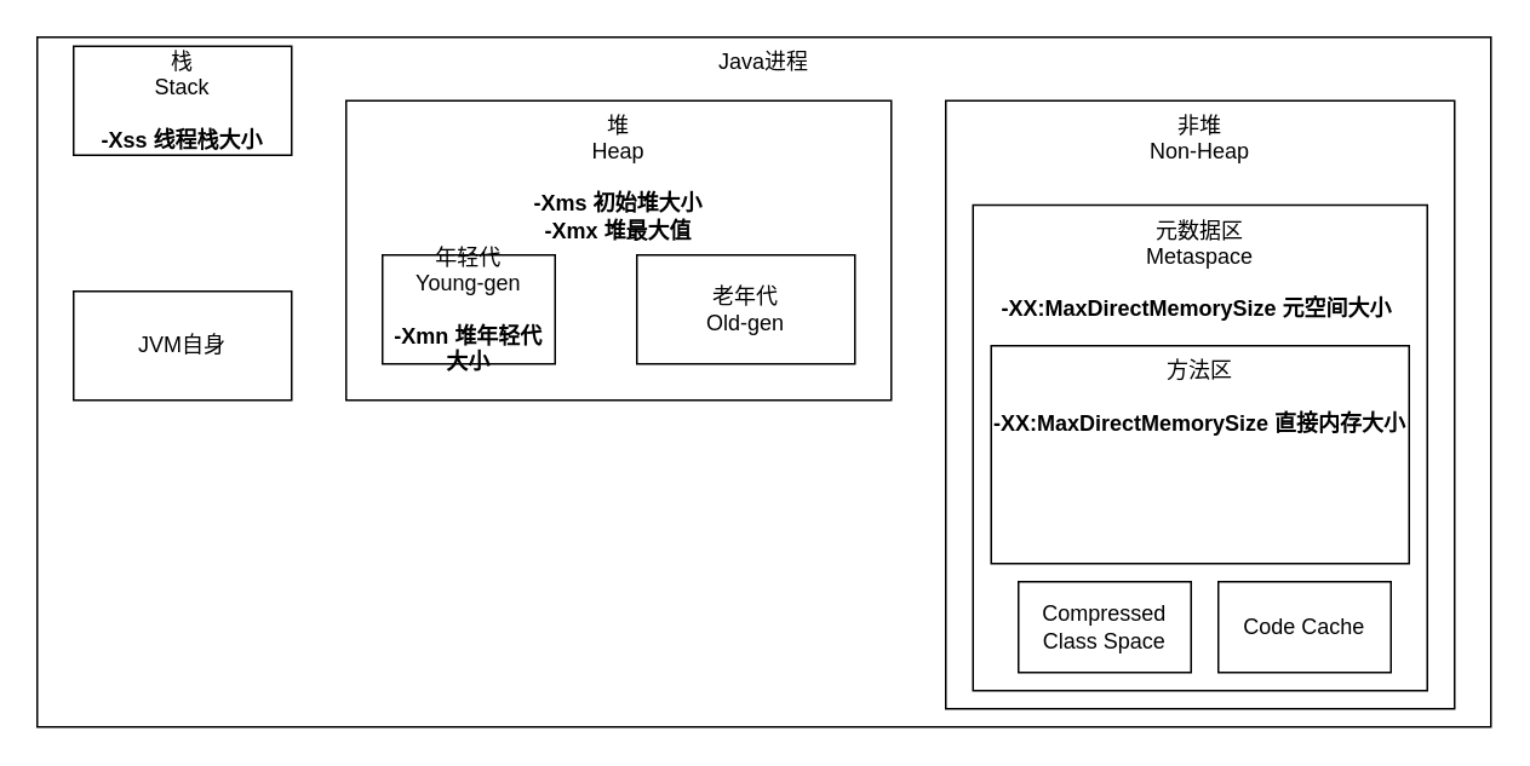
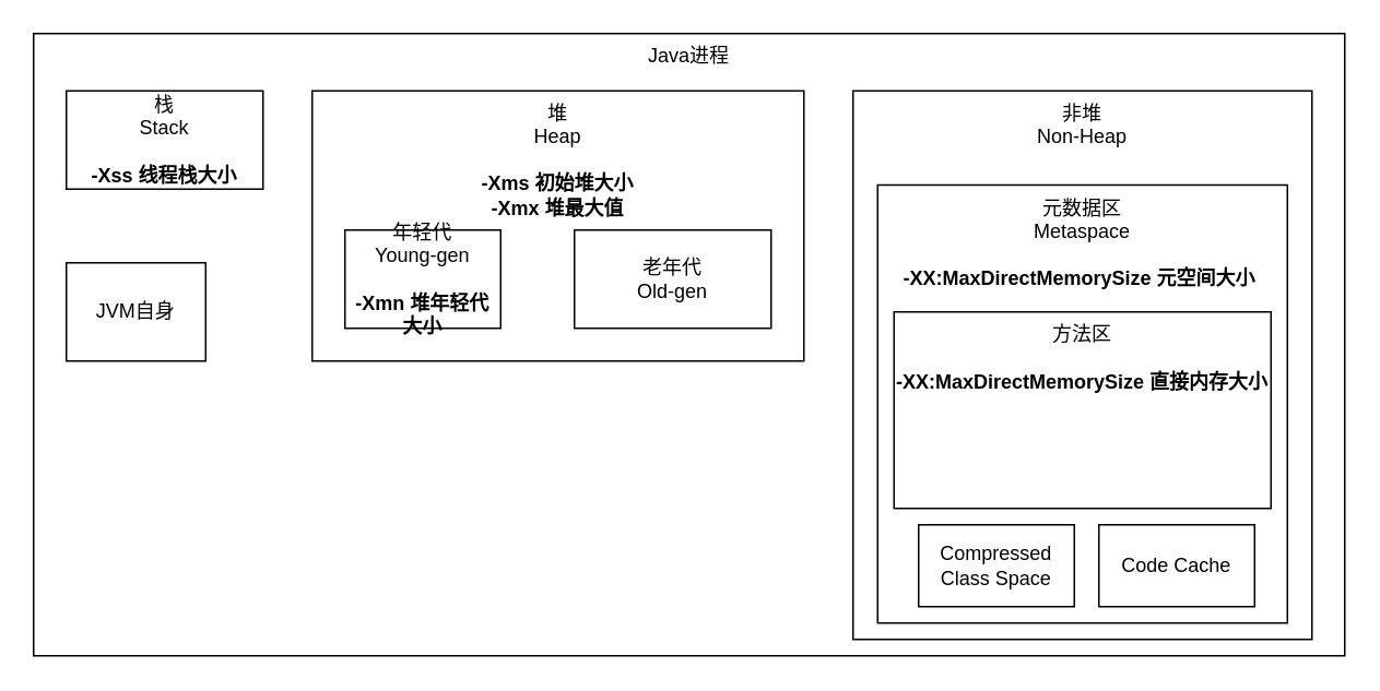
- <mxCell id="3" value="栈&lt;br&gt;Stack&lt;br&gt;&lt;br&gt;&lt;b&gt;-Xss 线程栈大小&lt;/b&gt;" style="rounded=0;whiteSpace=wrap;html=1;align=center;" vertex="1" parent="1"><mxGeometry x="40" y="25" width="120" height="60" as="geometry" /></mxCell>
+ <mxCell id="3" value="栈&lt;br&gt;Stack&lt;br&gt;&lt;br&gt;&lt;b&gt;-Xss 线程栈大小&lt;/b&gt;" style="rounded=0;whiteSpace=wrap;html=1;align=center;" vertex="1" parent="1"><mxGeometry x="40" y="55" width="120" height="60" as="geometry" /></mxCell>
- <mxCell id="10" value="JVM自身" style="rounded=0;whiteSpace=wrap;html=1;align=center;" vertex="1" parent="1"><mxGeometry x="40" y="160" width="120" height="60" as="geometry" /></mxCell>
+ <mxCell id="10" value="JVM自身" style="rounded=0;whiteSpace=wrap;html=1;align=center;" vertex="1" parent="1"><mxGeometry x="40" y="160" width="85" height="60" as="geometry" /></mxCell>
